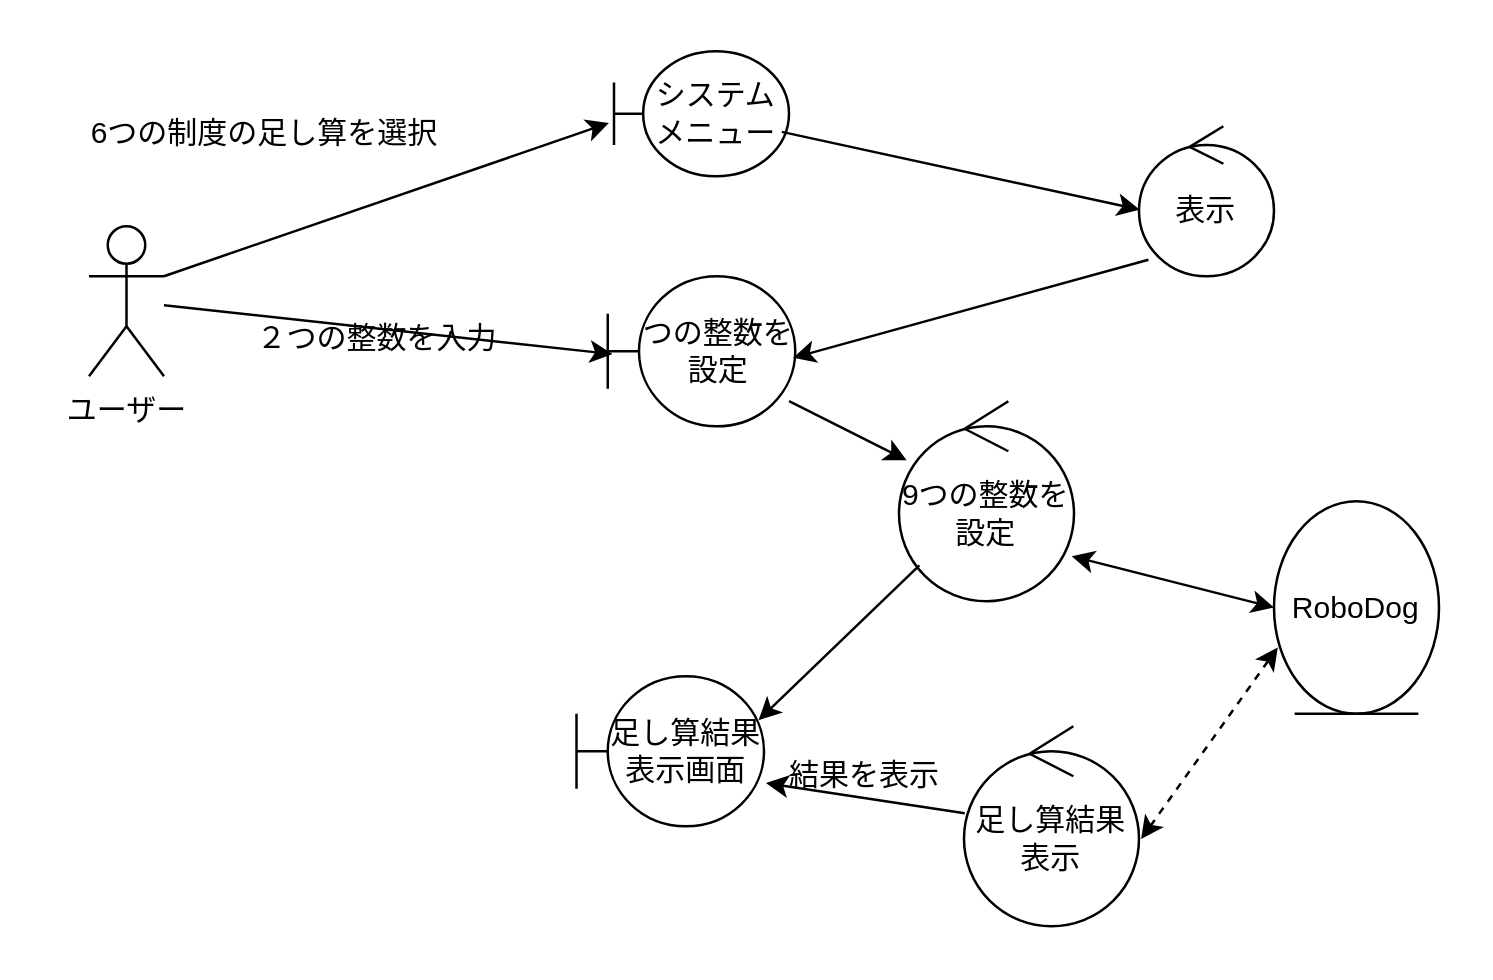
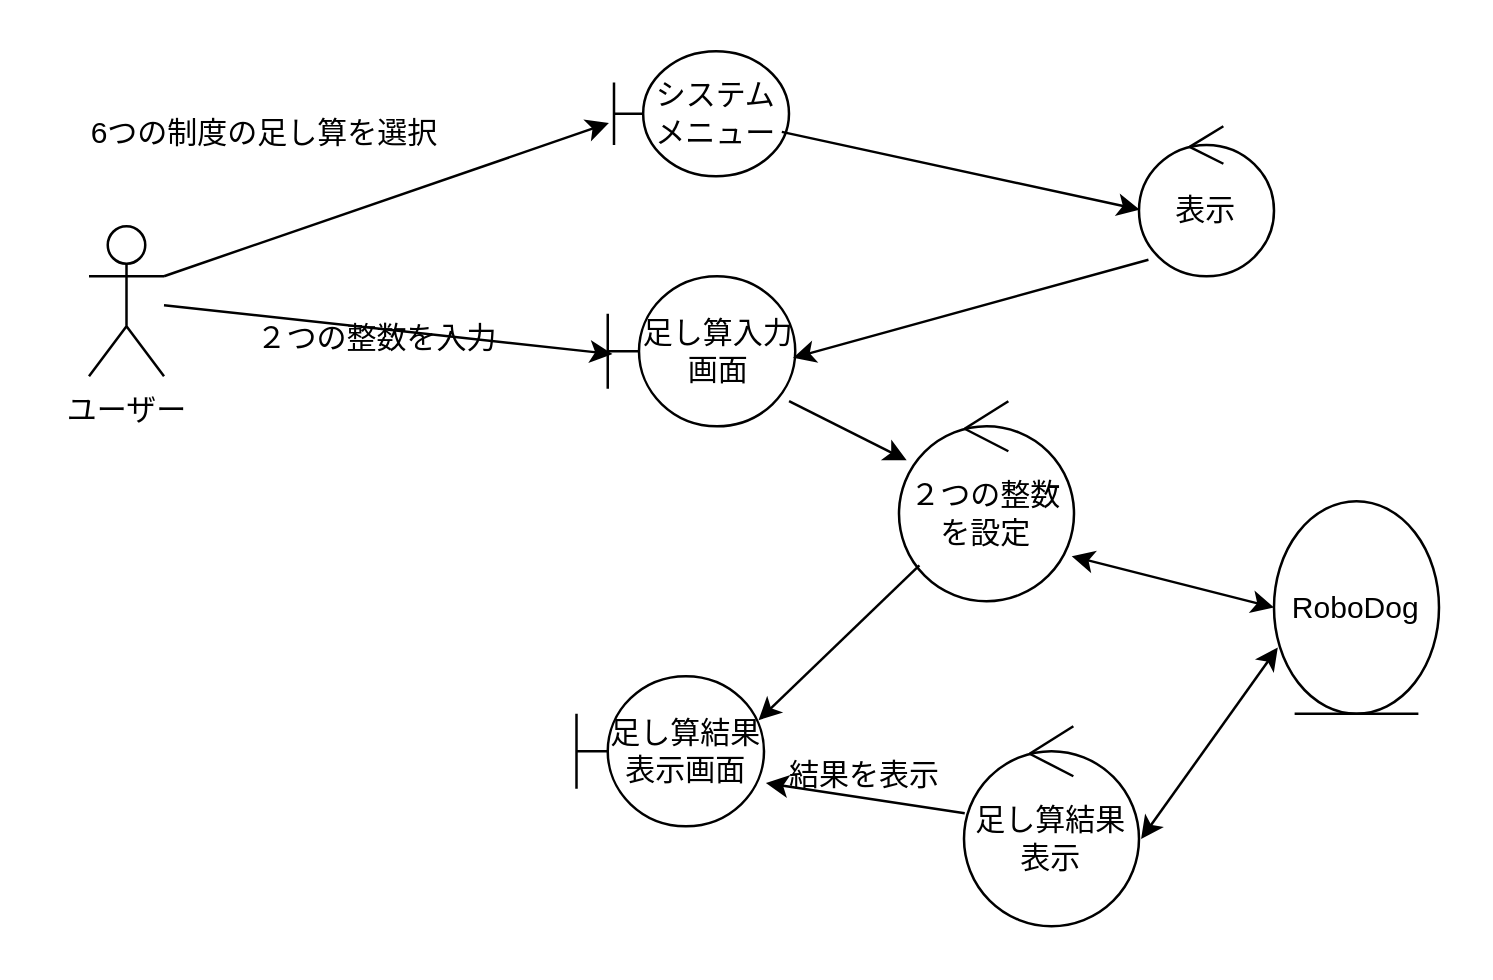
- <mxCell id="5" value="つの整数を設定" style="shape=umlBoundary;whiteSpace=wrap;html=1;" parent="1" vertex="1"><mxGeometry x="242.5" y="110" width="75" height="60" as="geometry" /></mxCell>
+ <mxCell id="5" value="足し算入力画面" style="shape=umlBoundary;whiteSpace=wrap;html=1;" parent="1" vertex="1"><mxGeometry x="242.5" y="110" width="75" height="60" as="geometry" /></mxCell>
- <mxCell id="12" value="9つの整数を設定" style="ellipse;shape=umlControl;whiteSpace=wrap;html=1;" parent="1" vertex="1"><mxGeometry x="359" y="160" width="70" height="80" as="geometry" /></mxCell>
+ <mxCell id="12" value="２つの整数を設定" style="ellipse;shape=umlControl;whiteSpace=wrap;html=1;" parent="1" vertex="1"><mxGeometry x="359" y="160" width="70" height="80" as="geometry" /></mxCell>
- <mxCell id="17" value="" style="endArrow=classic;startArrow=classic;html=1;rounded=0;exitX=1.012;exitY=0.564;exitDx=0;exitDy=0;exitPerimeter=0;entryX=0.023;entryY=0.688;entryDx=0;entryDy=0;entryPerimeter=0;dashed=1;" parent="1" source="16" target="14" edge="1"><mxGeometry width="50" height="50" relative="1" as="geometry"><mxPoint x="465" y="290" as="sourcePoint" /><mxPoint x="546" y="298" as="targetPoint" /></mxGeometry></mxCell>
+ <mxCell id="17" value="" style="endArrow=classic;startArrow=classic;html=1;rounded=0;exitX=1.012;exitY=0.564;exitDx=0;exitDy=0;exitPerimeter=0;entryX=0.023;entryY=0.688;entryDx=0;entryDy=0;entryPerimeter=0;" parent="1" source="16" target="14" edge="1"><mxGeometry width="50" height="50" relative="1" as="geometry"><mxPoint x="465" y="290" as="sourcePoint" /><mxPoint x="546" y="298" as="targetPoint" /></mxGeometry></mxCell>
